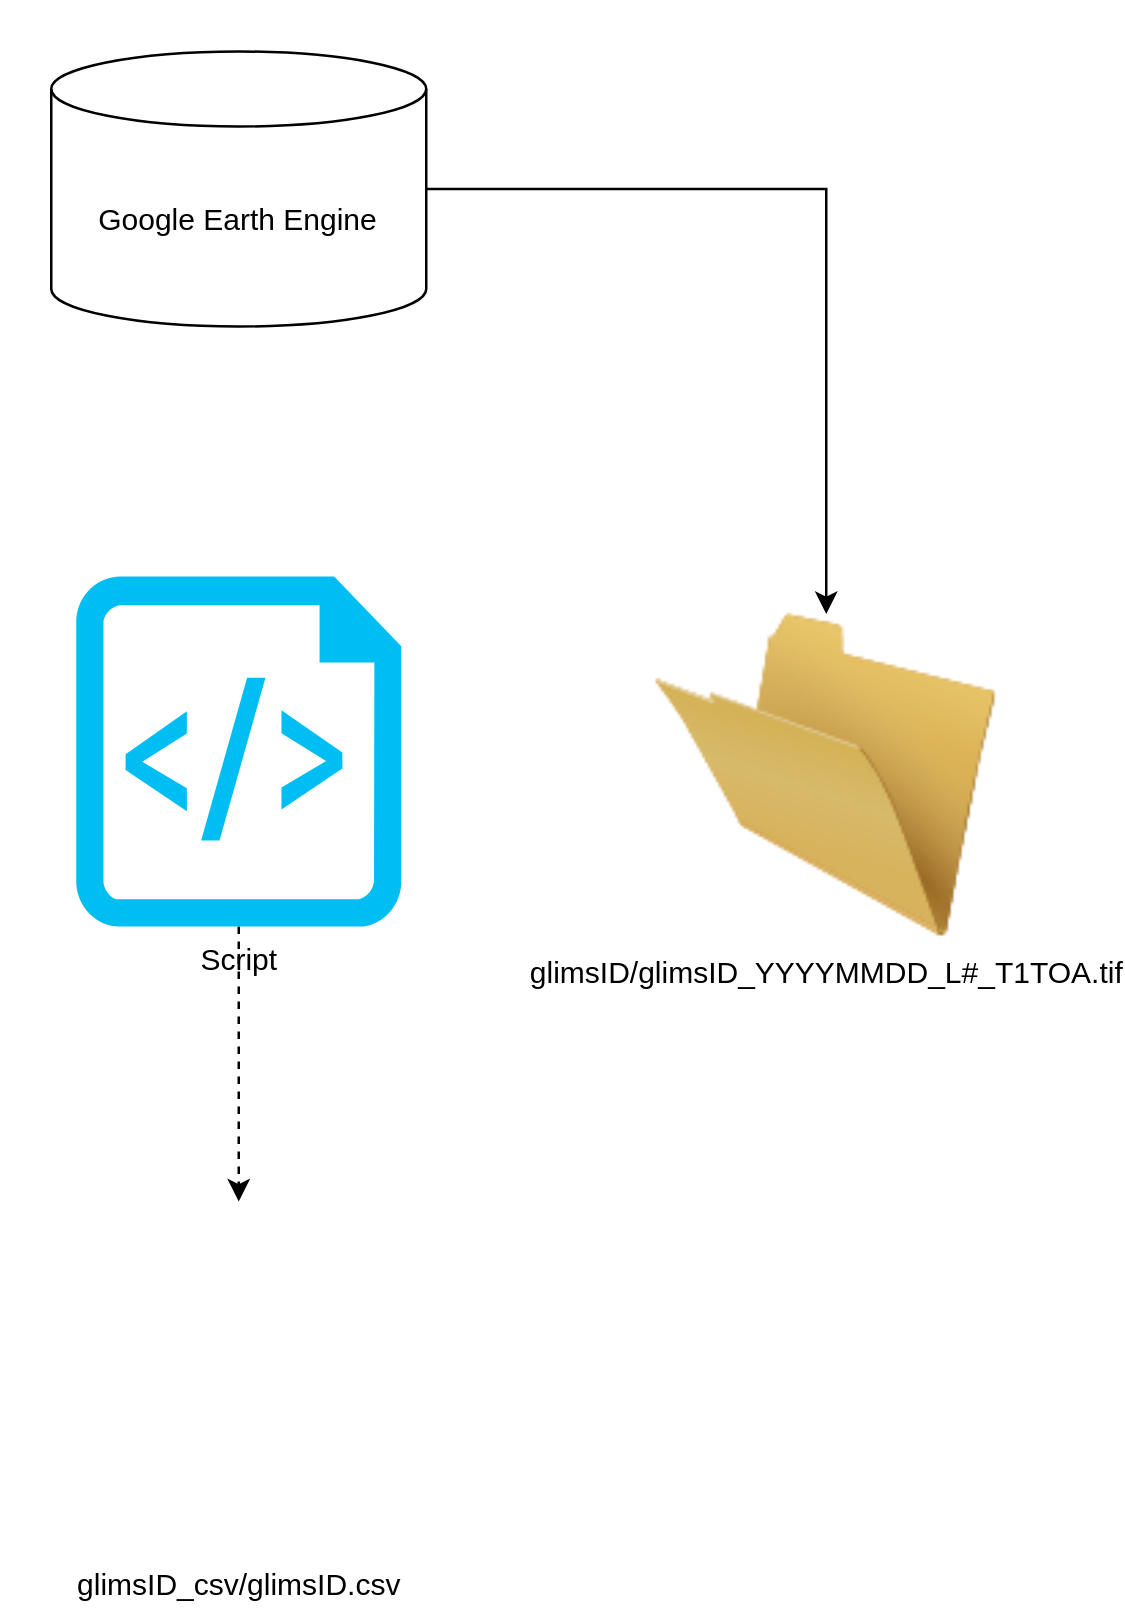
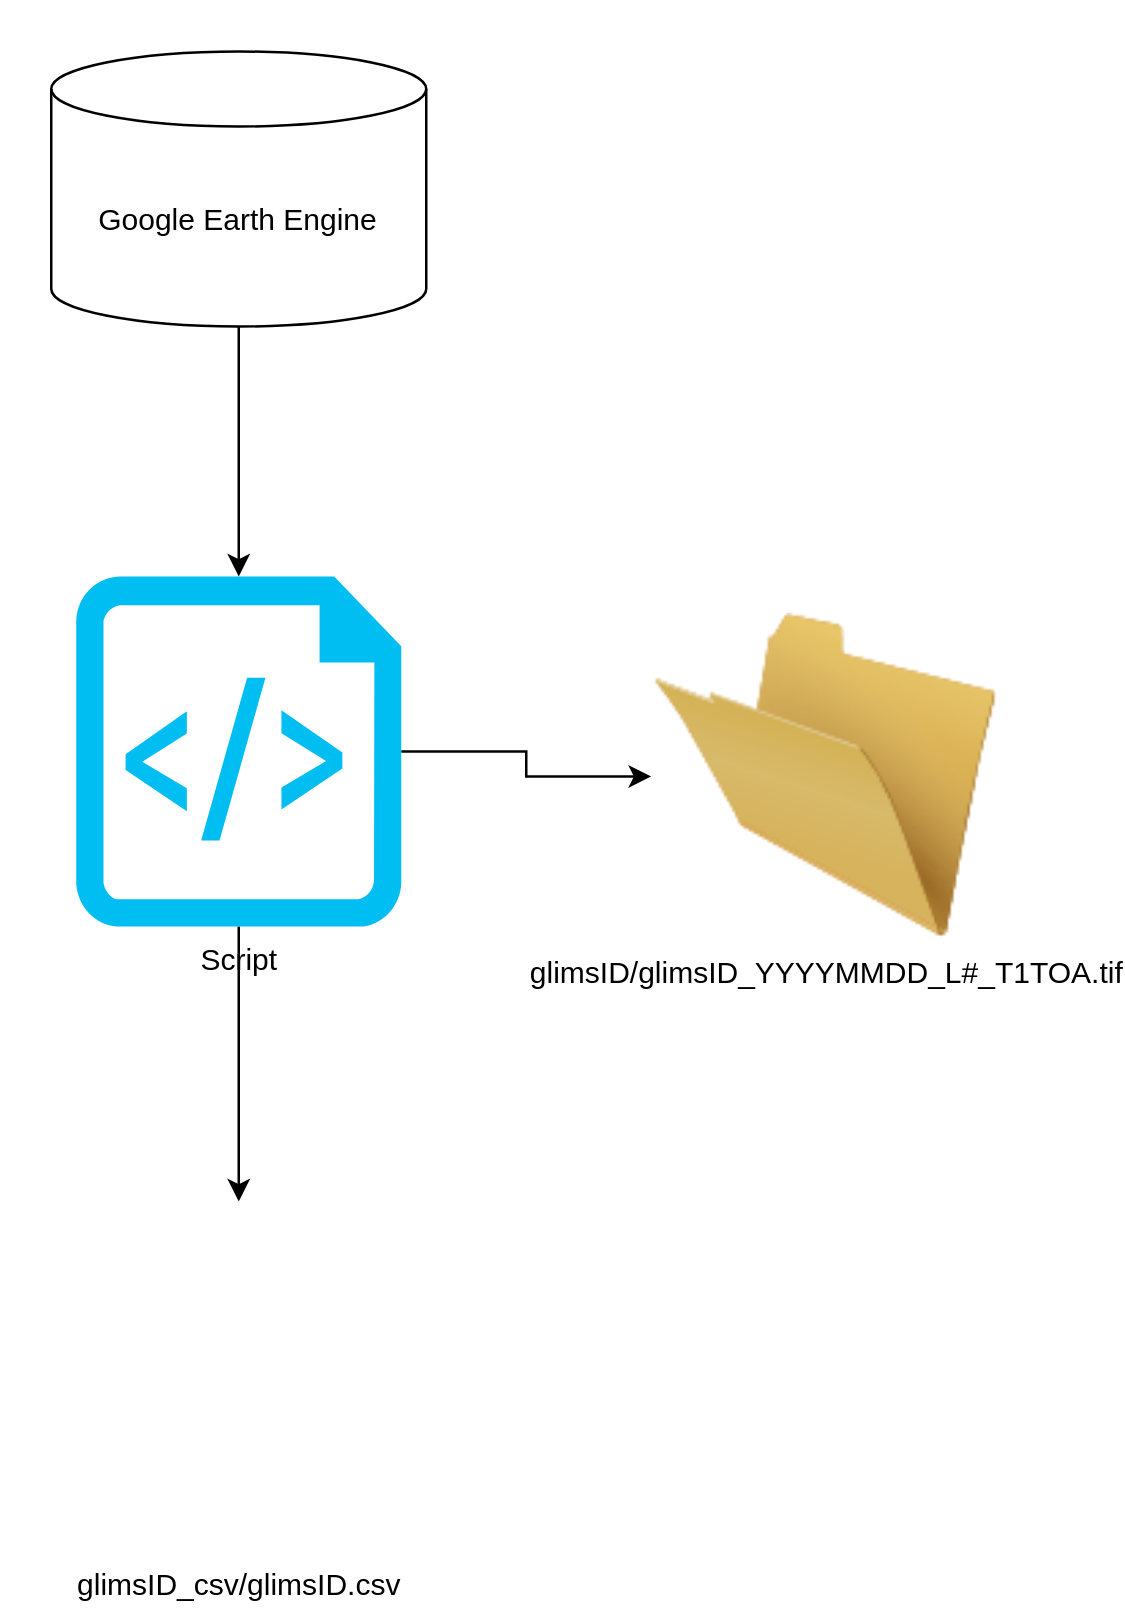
- <mxCell id="2" value="" style="edgeStyle=orthogonalEdgeStyle;rounded=0;orthogonalLoop=1;jettySize=auto;html=1;" edge="1" parent="1" source="3" target="7"><mxGeometry relative="1" as="geometry" /></mxCell>
+ <mxCell id="2" value="" style="edgeStyle=orthogonalEdgeStyle;rounded=0;orthogonalLoop=1;jettySize=auto;html=1;" edge="1" parent="1" source="3" target="6"><mxGeometry relative="1" as="geometry" /></mxCell>
+ <mxCell id="4" value="" style="edgeStyle=orthogonalEdgeStyle;rounded=0;orthogonalLoop=1;jettySize=auto;html=1;" edge="1" parent="1" source="6" target="7"><mxGeometry relative="1" as="geometry" /></mxCell>
- <mxCell id="5" value="" style="edgeStyle=orthogonalEdgeStyle;rounded=0;orthogonalLoop=1;jettySize=auto;html=1;dashed=1;" edge="1" parent="1" source="6" target="8"><mxGeometry relative="1" as="geometry" /></mxCell>
+ <mxCell id="5" value="" style="edgeStyle=orthogonalEdgeStyle;rounded=0;orthogonalLoop=1;jettySize=auto;html=1;" edge="1" parent="1" source="6" target="8"><mxGeometry relative="1" as="geometry" /></mxCell>
